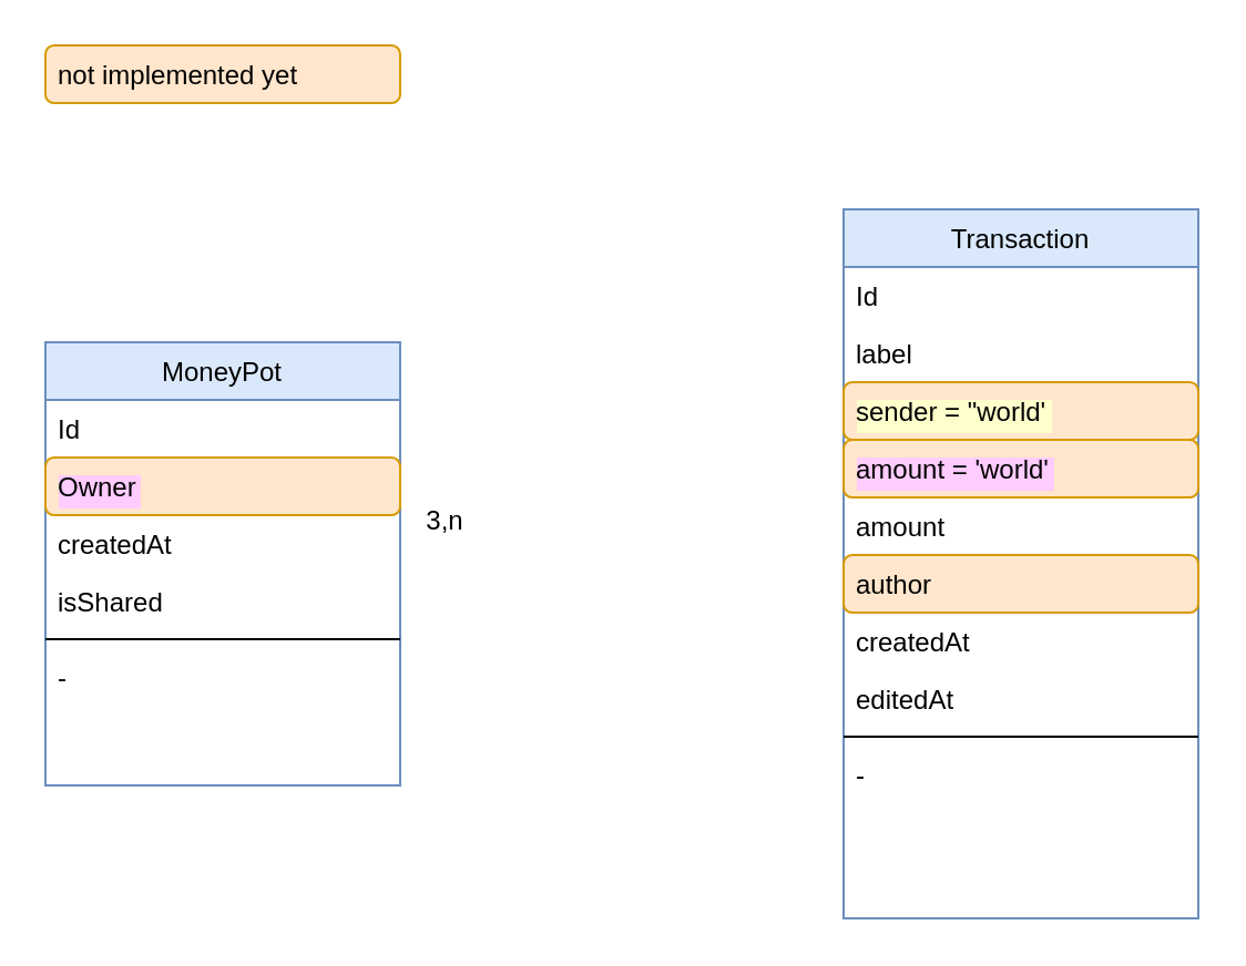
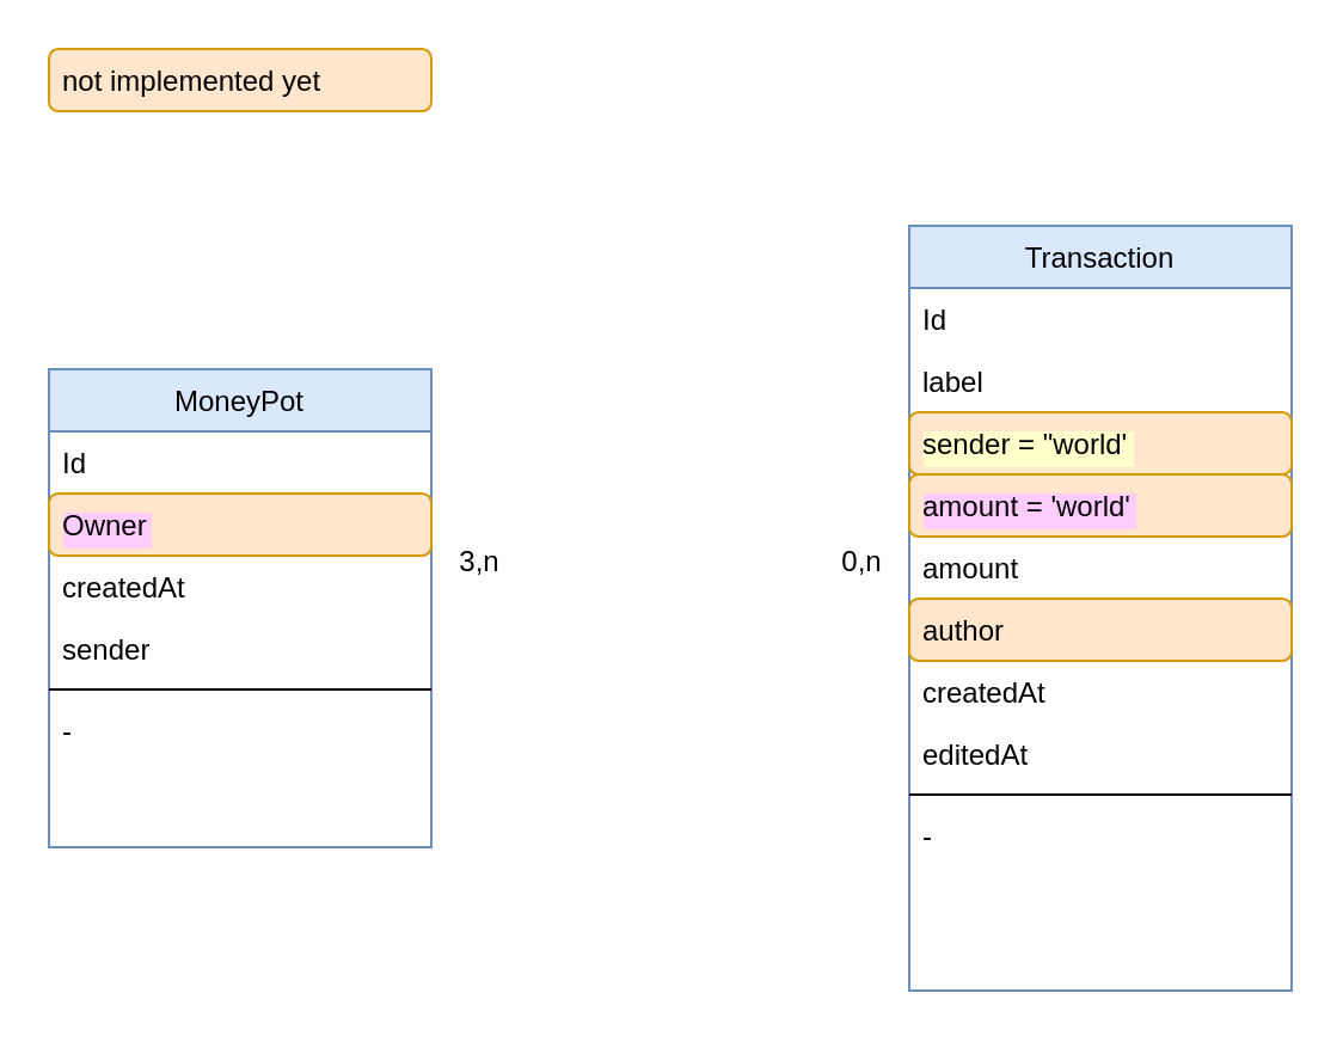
+ <mxCell id="24" value="0,n" style="text;html=1;align=center;verticalAlign=middle;resizable=0;points=[];autosize=1;strokeColor=none;fillColor=none;" vertex="1" parent="12"><mxGeometry y="126" width="40" height="30" as="geometry" /></mxCell>
- <mxCell id="8" value="isShared" style="text;align=left;verticalAlign=top;spacingLeft=4;spacingRight=4;overflow=hidden;rotatable=0;points=[[0,0.5],[1,0.5]];portConstraint=eastwest;rounded=1;shadow=0;html=0;" vertex="1" parent="4"><mxGeometry y="104" width="160" height="26" as="geometry" /></mxCell>
+ <mxCell id="8" value="sender" style="text;align=left;verticalAlign=top;spacingLeft=4;spacingRight=4;overflow=hidden;rotatable=0;points=[[0,0.5],[1,0.5]];portConstraint=eastwest;rounded=1;shadow=0;html=0;" vertex="1" parent="4"><mxGeometry y="104" width="160" height="26" as="geometry" /></mxCell>
